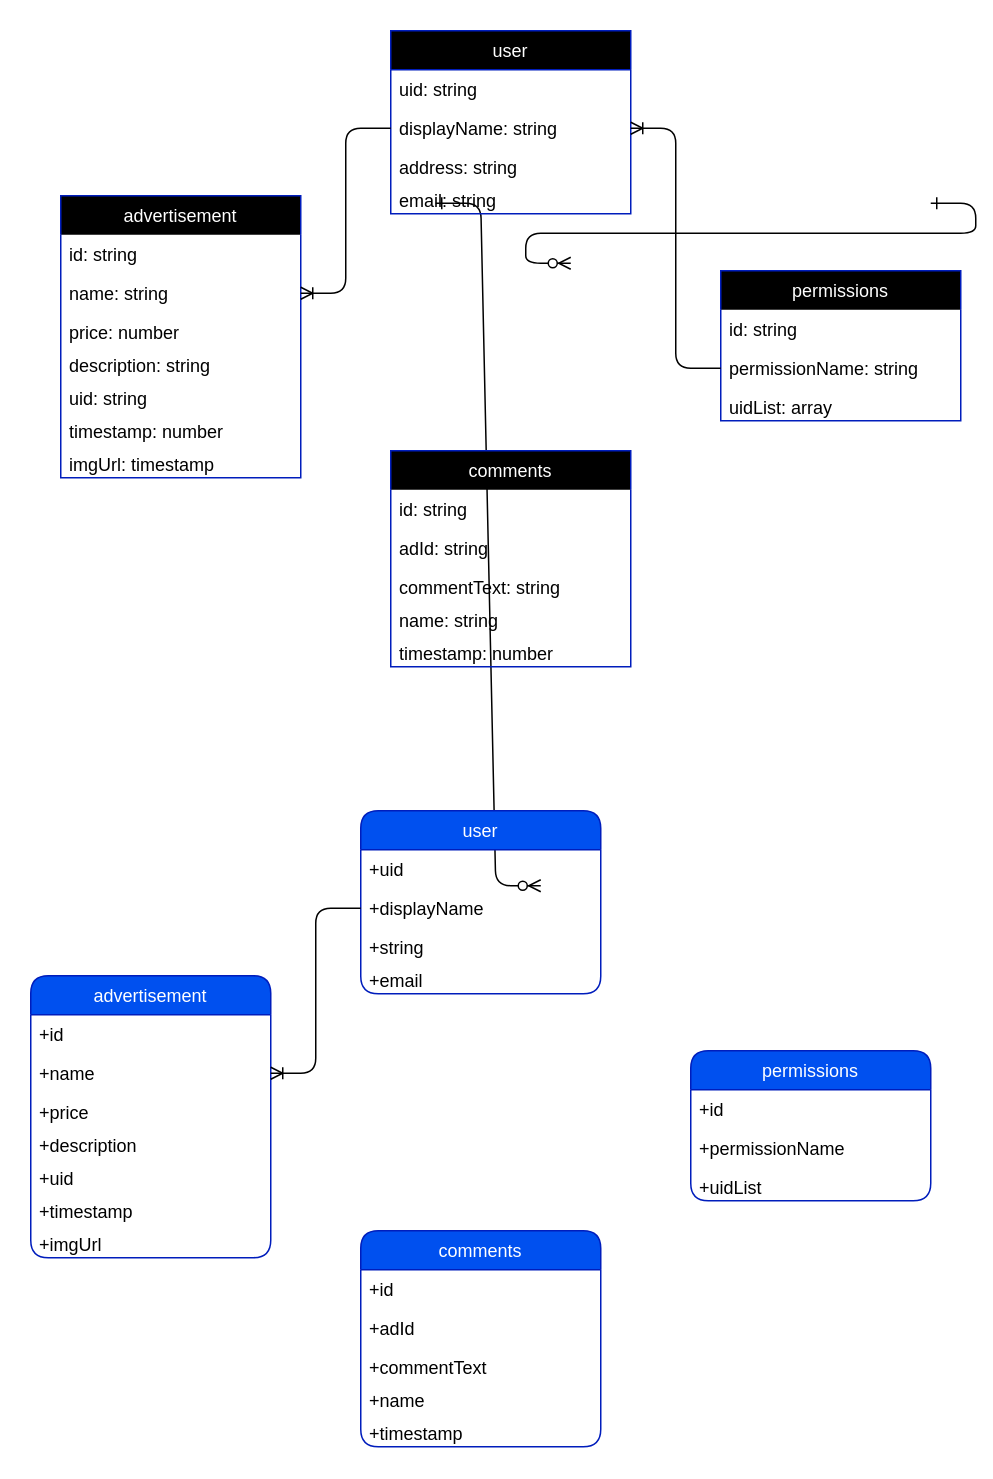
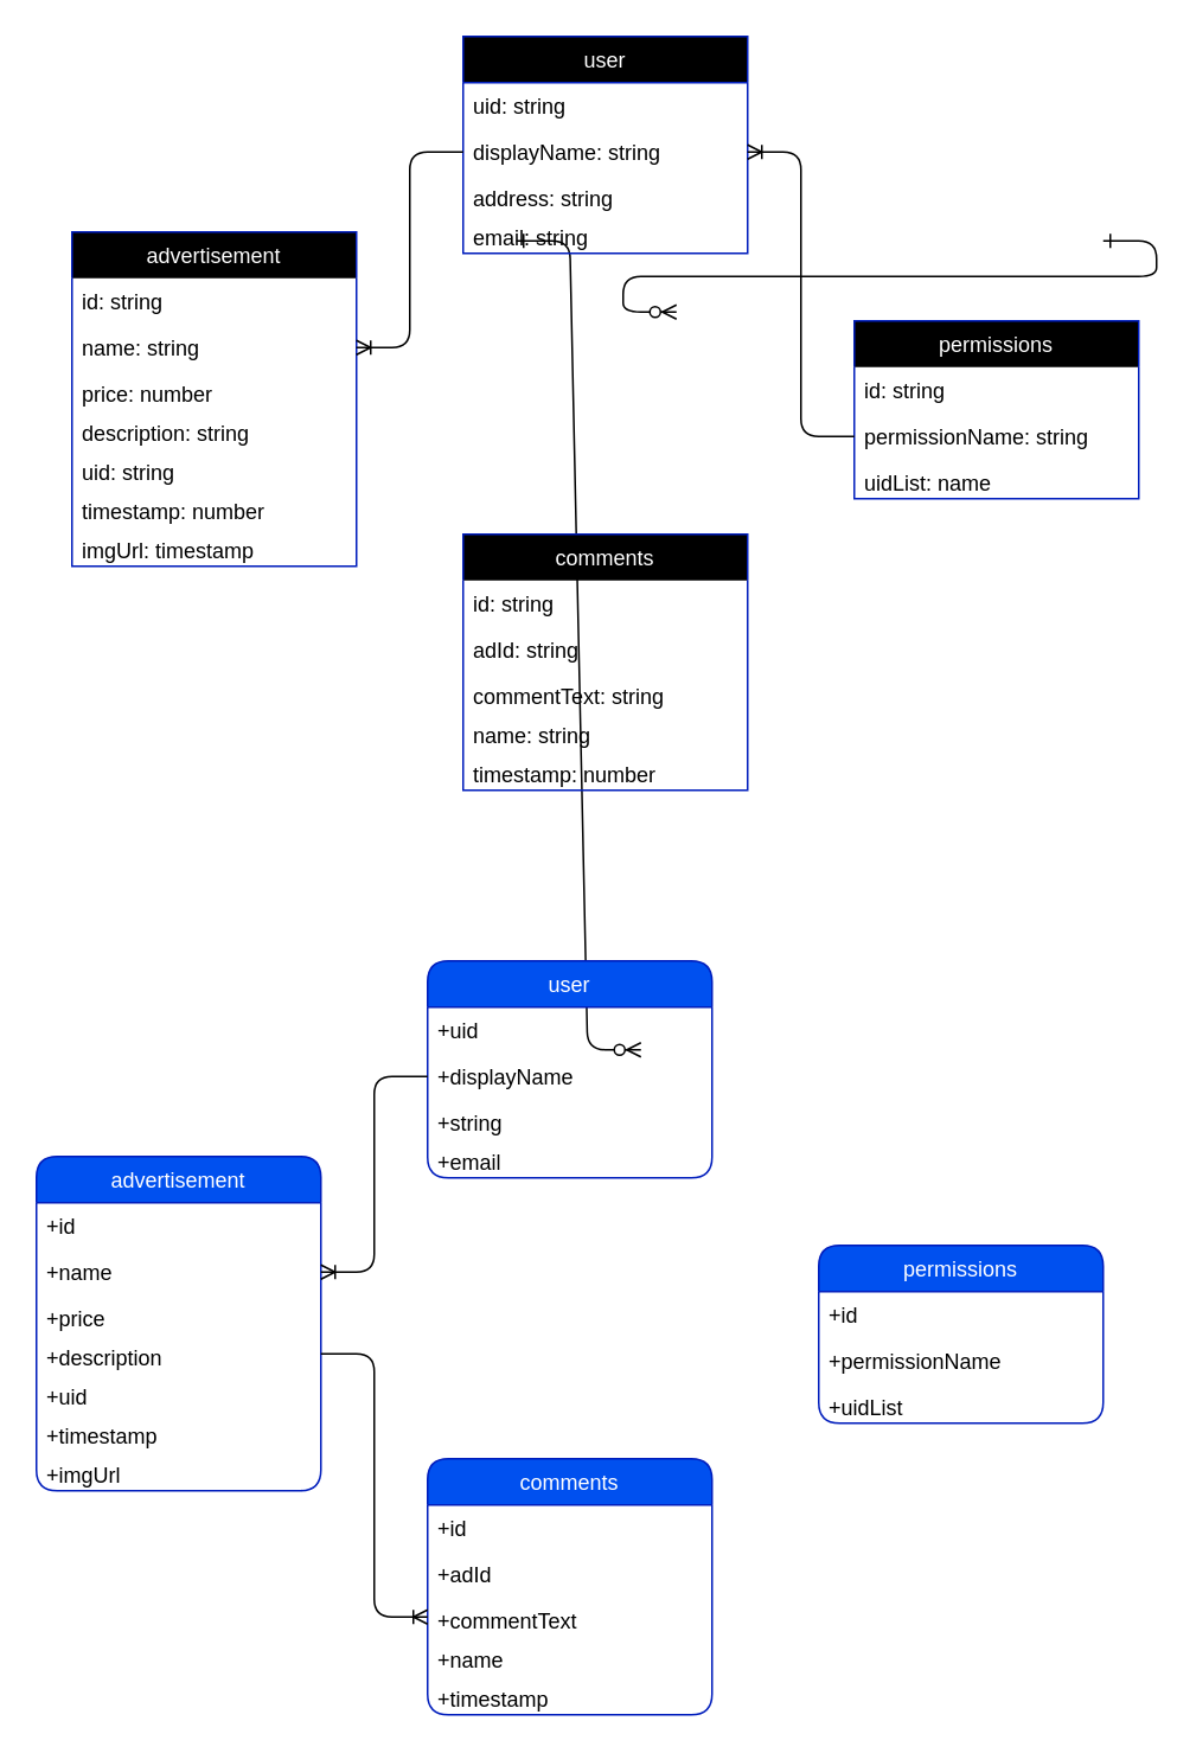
- <mxCell id="43" value="uidList: array" style="text;strokeColor=none;fillColor=none;align=left;verticalAlign=top;spacingLeft=4;spacingRight=4;overflow=hidden;rotatable=0;points=[[0,0.5],[1,0.5]];portConstraint=eastwest;imageWidth=24;imageHeight=27;" vertex="1" parent="40"><mxGeometry y="78" width="160" height="22" as="geometry" /></mxCell>
+ <mxCell id="43" value="uidList: name" style="text;strokeColor=none;fillColor=none;align=left;verticalAlign=top;spacingLeft=4;spacingRight=4;overflow=hidden;rotatable=0;points=[[0,0.5],[1,0.5]];portConstraint=eastwest;imageWidth=24;imageHeight=27;" vertex="1" parent="40"><mxGeometry y="78" width="160" height="22" as="geometry" /></mxCell>
+ <mxCell id="27" value="" style="edgeStyle=entityRelationEdgeStyle;fontSize=12;html=1;endArrow=ERoneToMany;entryX=0;entryY=0.5;entryDx=0;entryDy=0;exitX=1;exitY=0.5;exitDx=0;exitDy=0;" edge="1" parent="1" source="23" target="12"><mxGeometry width="100" height="100" relative="1" as="geometry"><mxPoint x="210" y="739" as="sourcePoint" /><mxPoint x="230" y="680" as="targetPoint" /></mxGeometry></mxCell>
